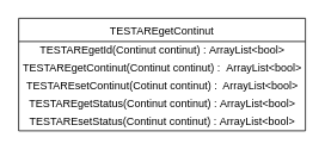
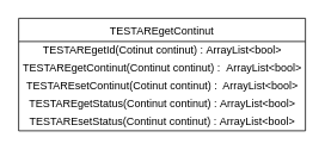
- <mxCell id="3" value="TESTAREgetId(Continut continut) :&amp;nbsp;&lt;span style=&quot;text-align: left&quot;&gt;ArrayList&amp;lt;bool&amp;gt;&lt;/span&gt;" style="text;html=1;align=center;verticalAlign=middle;resizable=0;points=[];autosize=1;" vertex="1" parent="2"><mxGeometry y="26" width="320" height="20" as="geometry" /></mxCell>
+ <mxCell id="3" value="TESTAREgetId(Cotinut continut) :&amp;nbsp;&lt;span style=&quot;text-align: left&quot;&gt;ArrayList&amp;lt;bool&amp;gt;&lt;/span&gt;" style="text;html=1;align=center;verticalAlign=middle;resizable=0;points=[];autosize=1;" vertex="1" parent="2"><mxGeometry y="26" width="320" height="20" as="geometry" /></mxCell>
